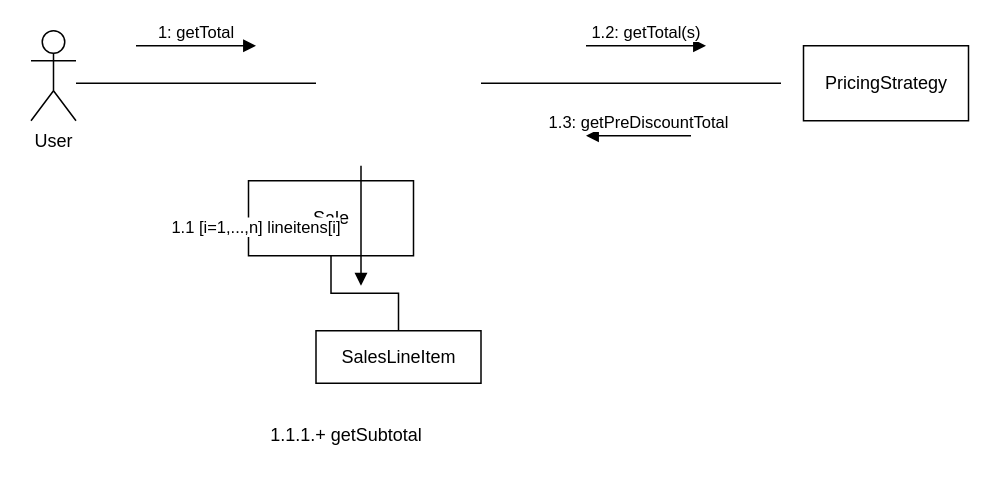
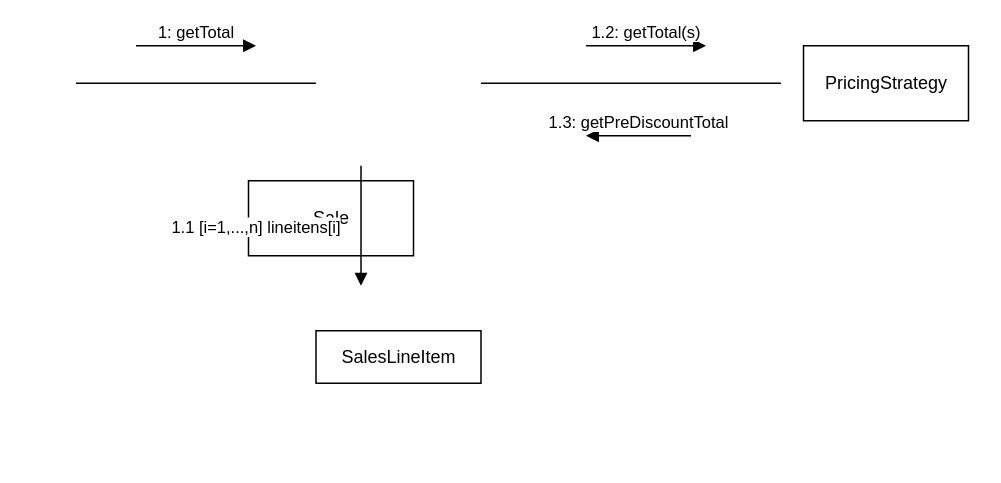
- <mxCell id="2" value="User" style="shape=umlActor;verticalLabelPosition=bottom;verticalAlign=top;html=1;" vertex="1" parent="1"><mxGeometry x="20" y="20" width="30" height="60" as="geometry" /></mxCell>
- <mxCell id="3" style="edgeStyle=orthogonalEdgeStyle;rounded=0;orthogonalLoop=1;jettySize=auto;html=1;endArrow=none;endFill=0;" edge="1" parent="1" source="4" target="5"><mxGeometry relative="1" as="geometry" /></mxCell>
- <mxCell id="11" value="1.1.1.+ getSubtotal" style="text;html=1;align=center;verticalAlign=middle;resizable=0;points=[];autosize=1;strokeColor=none;" vertex="1" parent="1"><mxGeometry x="170" y="280" width="120" height="20" as="geometry" /></mxCell>
